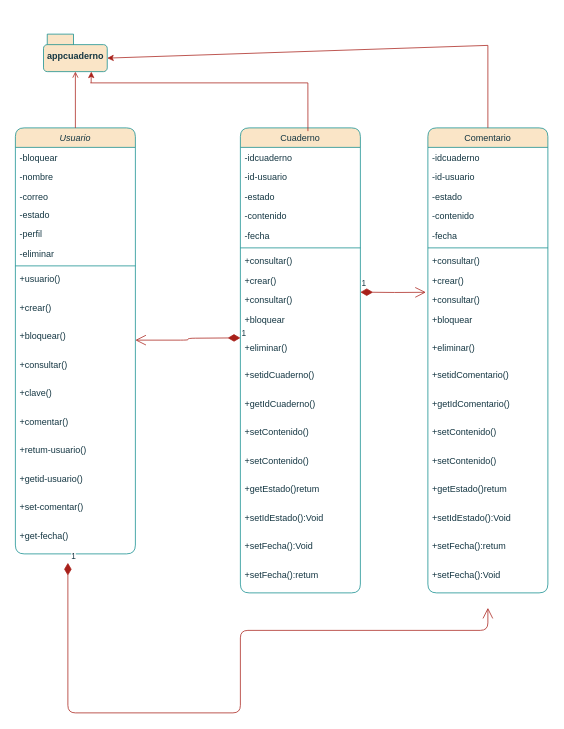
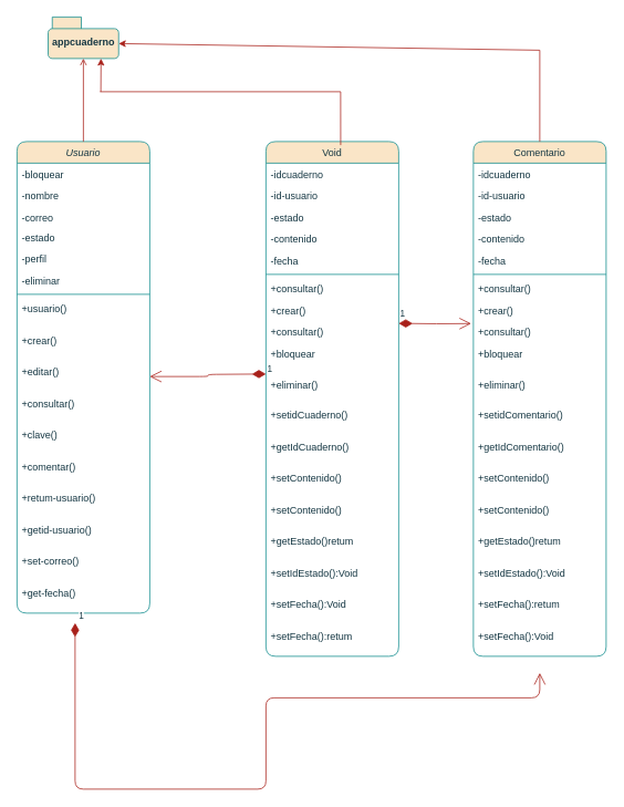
- <mxCell id="40" value="appcuaderno" style="shape=folder;fontStyle=1;spacingTop=10;tabWidth=40;tabHeight=14;tabPosition=left;html=1;whiteSpace=wrap;fillColor=#FAE5C7;strokeColor=#0F8B8D;labelBackgroundColor=none;fontColor=#143642;rounded=1;" vertex="1" parent="1"><mxGeometry x="57.5" y="45" width="85" height="50" as="geometry" /></mxCell>
+ <mxCell id="40" value="appcuaderno" style="shape=folder;fontStyle=1;spacingTop=10;tabWidth=40;tabHeight=14;tabPosition=left;html=1;whiteSpace=wrap;fillColor=#FAE5C7;strokeColor=#0F8B8D;labelBackgroundColor=none;fontColor=#143642;rounded=1;" vertex="1" parent="1"><mxGeometry x="57.5" y="20" width="85" height="50" as="geometry" /></mxCell>
- <mxCell id="20" value="Cuaderno" style="swimlane;fontStyle=0;align=center;verticalAlign=top;childLayout=stackLayout;horizontal=1;startSize=26;horizontalStack=0;resizeParent=1;resizeLast=0;collapsible=1;marginBottom=0;rounded=1;shadow=0;strokeWidth=1;labelBackgroundColor=none;fillColor=#FAE5C7;strokeColor=#0F8B8D;fontColor=#143642;" parent="1" vertex="1"><mxGeometry x="320" y="170" width="160" height="620" as="geometry"><mxRectangle x="550" y="140" width="160" height="26" as="alternateBounds" /></mxGeometry></mxCell>
+ <mxCell id="20" value="Void" style="swimlane;fontStyle=0;align=center;verticalAlign=top;childLayout=stackLayout;horizontal=1;startSize=26;horizontalStack=0;resizeParent=1;resizeLast=0;collapsible=1;marginBottom=0;rounded=1;shadow=0;strokeWidth=1;labelBackgroundColor=none;fillColor=#FAE5C7;strokeColor=#0F8B8D;fontColor=#143642;" parent="1" vertex="1"><mxGeometry x="320" y="170" width="160" height="620" as="geometry"><mxRectangle x="550" y="140" width="160" height="26" as="alternateBounds" /></mxGeometry></mxCell>
- <mxCell id="12" value="+bloquear()" style="text;align=left;verticalAlign=top;spacingLeft=4;spacingRight=4;overflow=hidden;rotatable=0;points=[[0,0.5],[1,0.5]];portConstraint=eastwest;labelBackgroundColor=none;fontColor=#143642;rounded=1;" vertex="1" parent="2"><mxGeometry y="264" width="160" height="38" as="geometry" /></mxCell>
+ <mxCell id="12" value="+editar()" style="text;align=left;verticalAlign=top;spacingLeft=4;spacingRight=4;overflow=hidden;rotatable=0;points=[[0,0.5],[1,0.5]];portConstraint=eastwest;labelBackgroundColor=none;fontColor=#143642;rounded=1;" vertex="1" parent="2"><mxGeometry y="264" width="160" height="38" as="geometry" /></mxCell>
- <mxCell id="18" value="+set-comentar()" style="text;align=left;verticalAlign=top;spacingLeft=4;spacingRight=4;overflow=hidden;rotatable=0;points=[[0,0.5],[1,0.5]];portConstraint=eastwest;labelBackgroundColor=none;fontColor=#143642;rounded=1;" vertex="1" parent="2"><mxGeometry y="492" width="160" height="38" as="geometry" /></mxCell>
+ <mxCell id="18" value="+set-correo()" style="text;align=left;verticalAlign=top;spacingLeft=4;spacingRight=4;overflow=hidden;rotatable=0;points=[[0,0.5],[1,0.5]];portConstraint=eastwest;labelBackgroundColor=none;fontColor=#143642;rounded=1;" vertex="1" parent="2"><mxGeometry y="492" width="160" height="38" as="geometry" /></mxCell>
